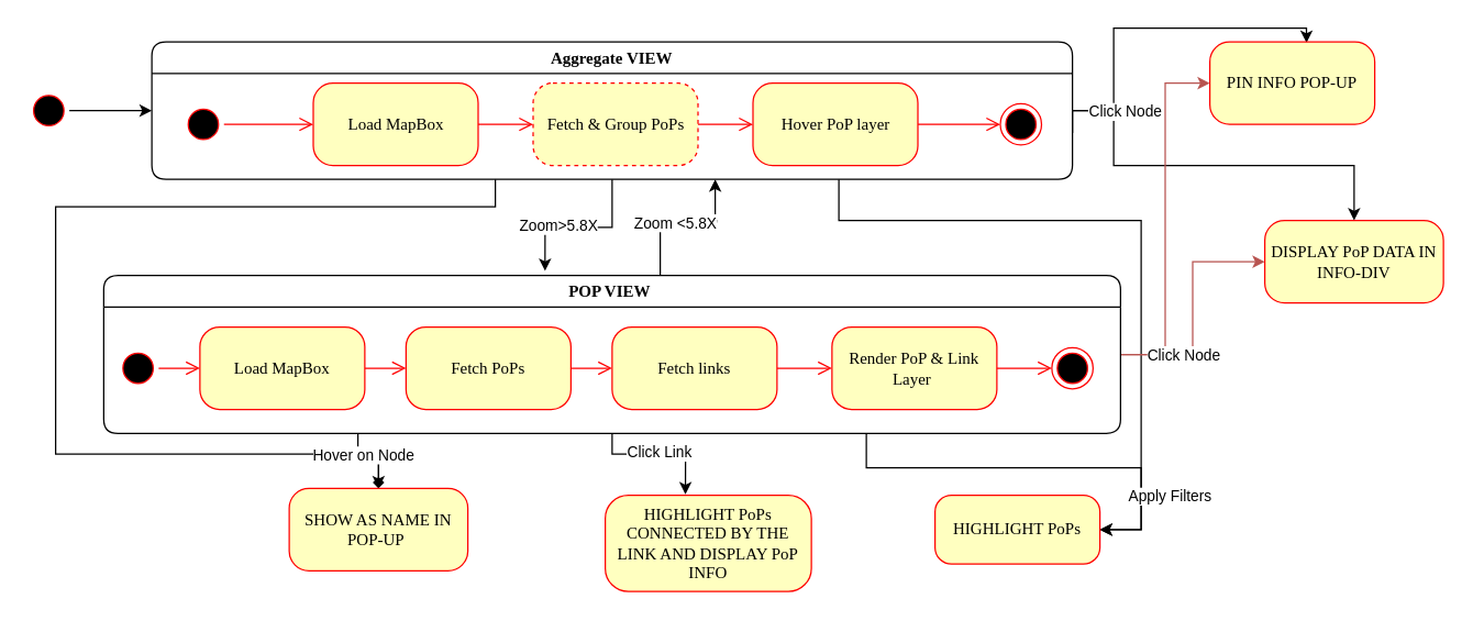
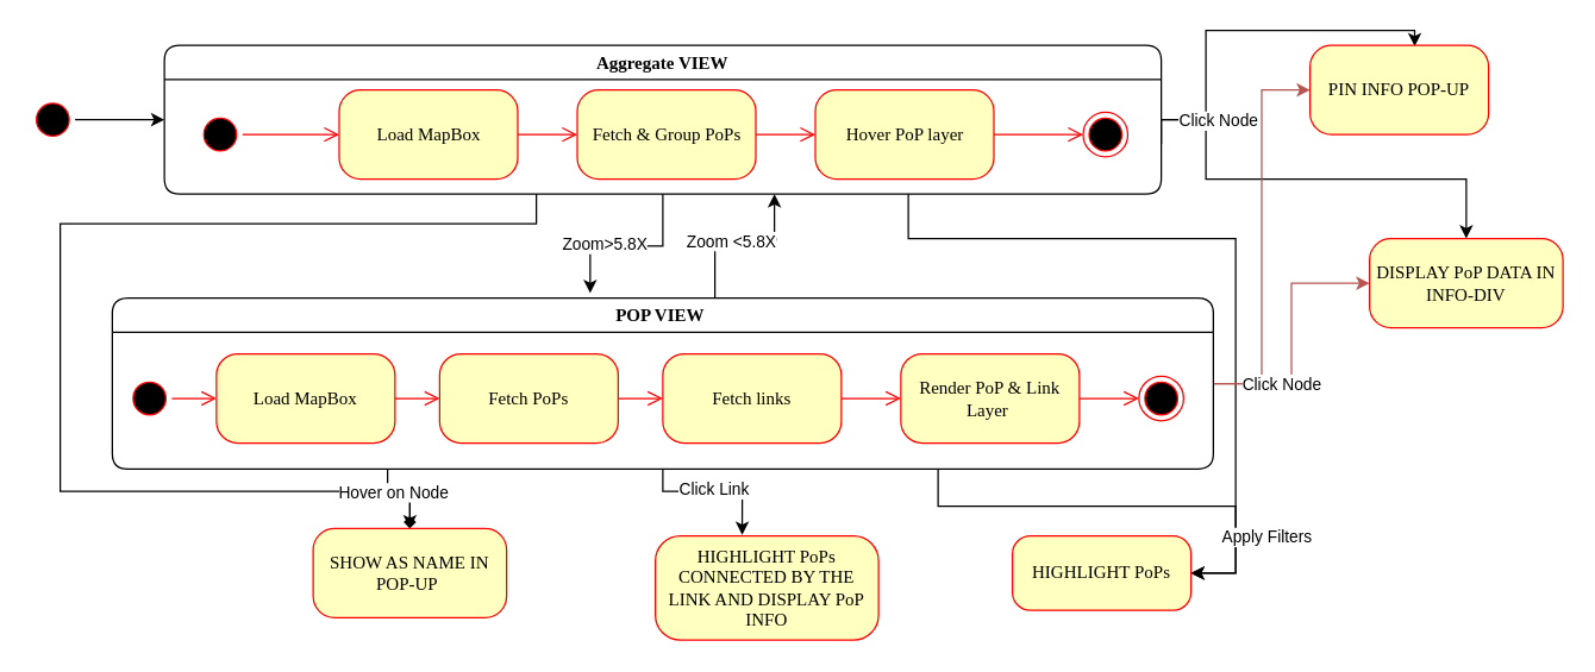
- <mxCell id="16" value="Fetch &amp;amp; Group PoPs" style="rounded=1;whiteSpace=wrap;html=1;arcSize=24;fillColor=#ffffc0;strokeColor=#ff0000;shadow=0;comic=0;labelBackgroundColor=none;fontFamily=Verdana;fontSize=12;fontColor=#000000;align=center;dashed=1;" parent="9" vertex="1"><mxGeometry x="277.5" y="30" width="120" height="60" as="geometry" /></mxCell>
+ <mxCell id="16" value="Fetch &amp;amp; Group PoPs" style="rounded=1;whiteSpace=wrap;html=1;arcSize=24;fillColor=#ffffc0;strokeColor=#ff0000;shadow=0;comic=0;labelBackgroundColor=none;fontFamily=Verdana;fontSize=12;fontColor=#000000;align=center;" parent="9" vertex="1"><mxGeometry x="277.5" y="30" width="120" height="60" as="geometry" /></mxCell>
